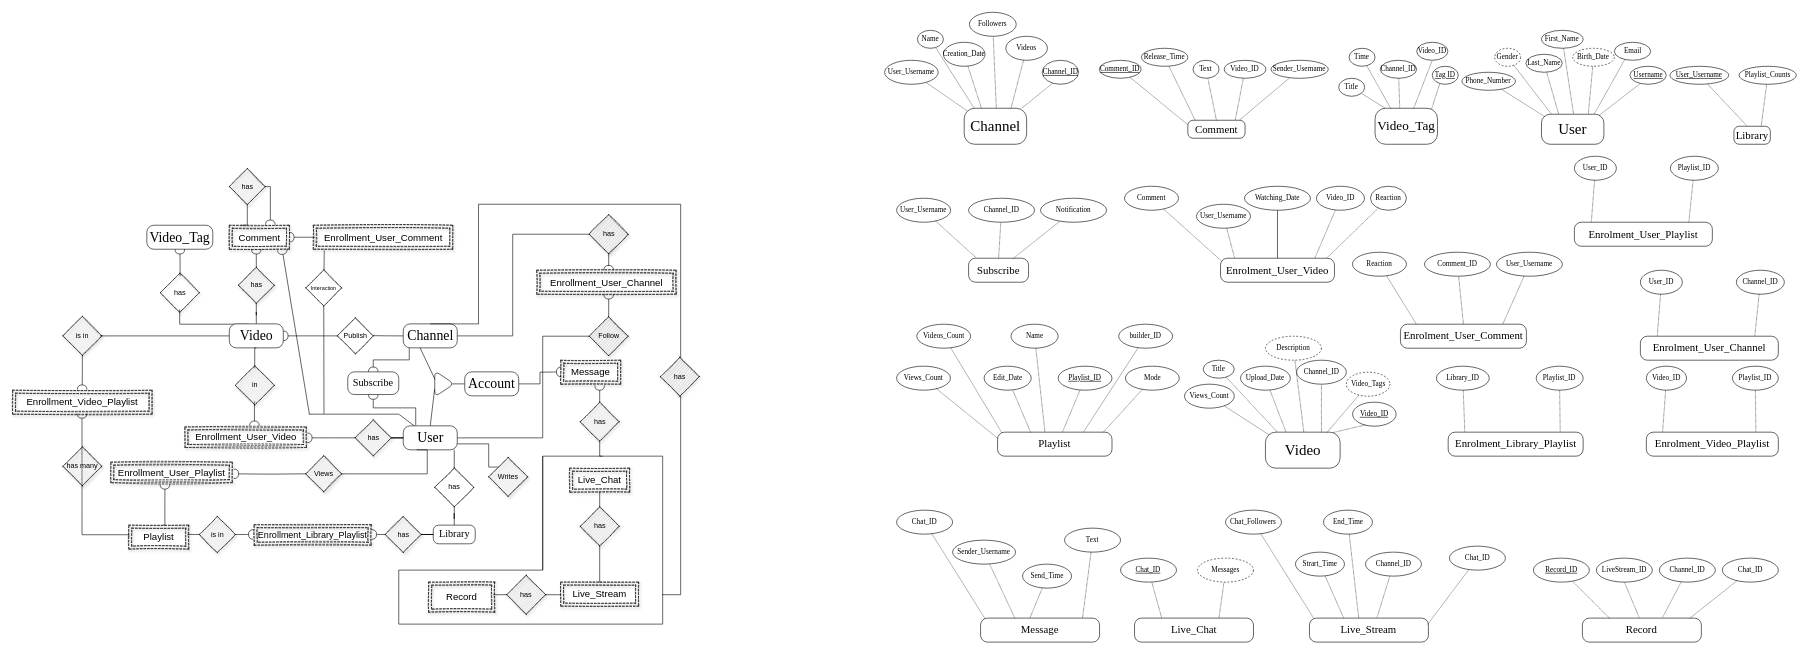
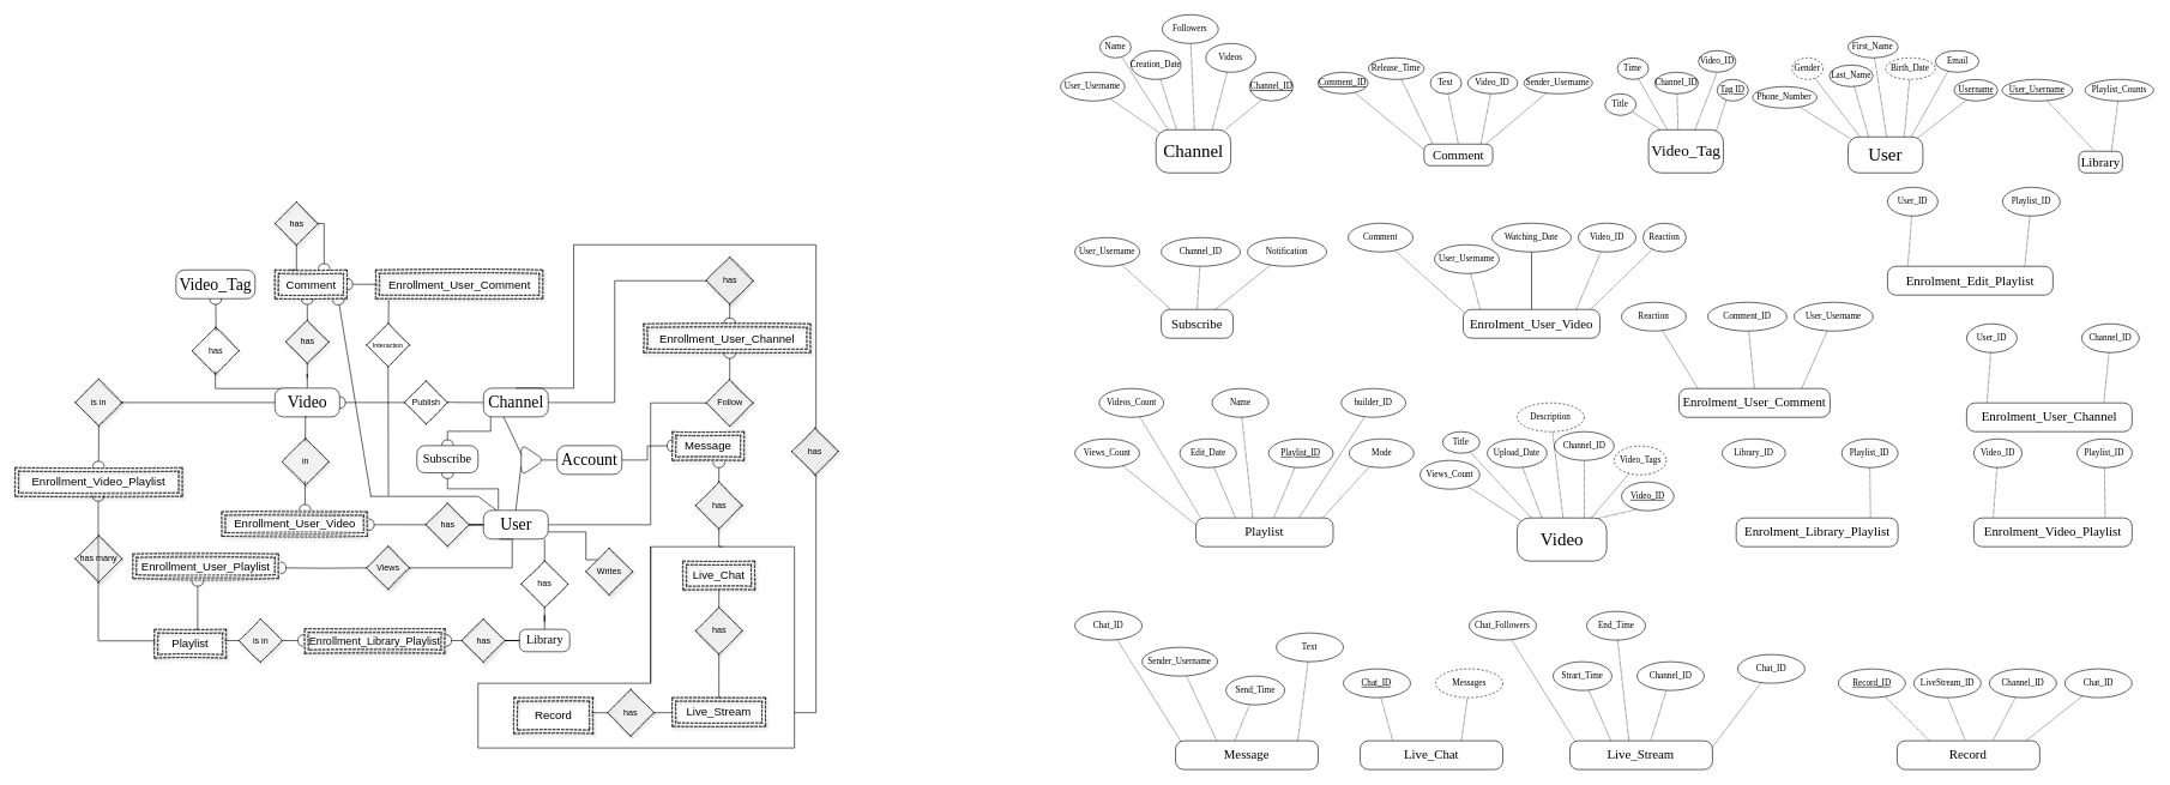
- <mxCell id="45" value="&lt;font style=&quot;font-size: 18px;&quot; face=&quot;Times New Roman&quot;&gt;Enrolment_User_Playlist&lt;/font&gt;" style="whiteSpace=wrap;html=1;shadow=0;arcSize=29;rounded=1;" parent="41" vertex="1"><mxGeometry y="110" width="230" height="40" as="geometry" /></mxCell>
+ <mxCell id="45" value="&lt;font style=&quot;font-size: 18px;&quot; face=&quot;Times New Roman&quot;&gt;Enrolment_Edit_Playlist&lt;/font&gt;" style="whiteSpace=wrap;html=1;shadow=0;arcSize=29;rounded=1;" parent="41" vertex="1"><mxGeometry y="110" width="230" height="40" as="geometry" /></mxCell>
- <mxCell id="25" value="Follow" style="rhombus;whiteSpace=wrap;html=1;shadow=1;arcSize=29;rounded=0;dashed=1;dashPattern=1 2;sketch=1;fillColor=#BDBDBD;" parent="1" vertex="1"><mxGeometry x="981.5" y="527.5" width="65" height="65" as="geometry" /></mxCell>
+ <mxCell id="25" value="Follow" style="rhombus;whiteSpace=wrap;html=1;shadow=1;arcSize=29;rounded=0;dashed=1;dashPattern=1 2;sketch=1;fillColor=#e3e3e3;" parent="1" vertex="1"><mxGeometry x="981.5" y="527.5" width="65" height="65" as="geometry" /></mxCell>
- <mxCell id="161" value="" style="orthogonalLoop=1;jettySize=auto;html=1;strokeWidth=1;endArrow=none;endFill=0;dashed=1;dashPattern=1 1;elbow=vertical;exitX=0.123;exitY=-0.028;exitDx=0;exitDy=0;exitPerimeter=0;rounded=1;" parent="156" source="160" target="158" edge="1"><mxGeometry relative="1" as="geometry"><mxPoint x="-68.478" y="110" as="sourcePoint" /></mxGeometry></mxCell>
